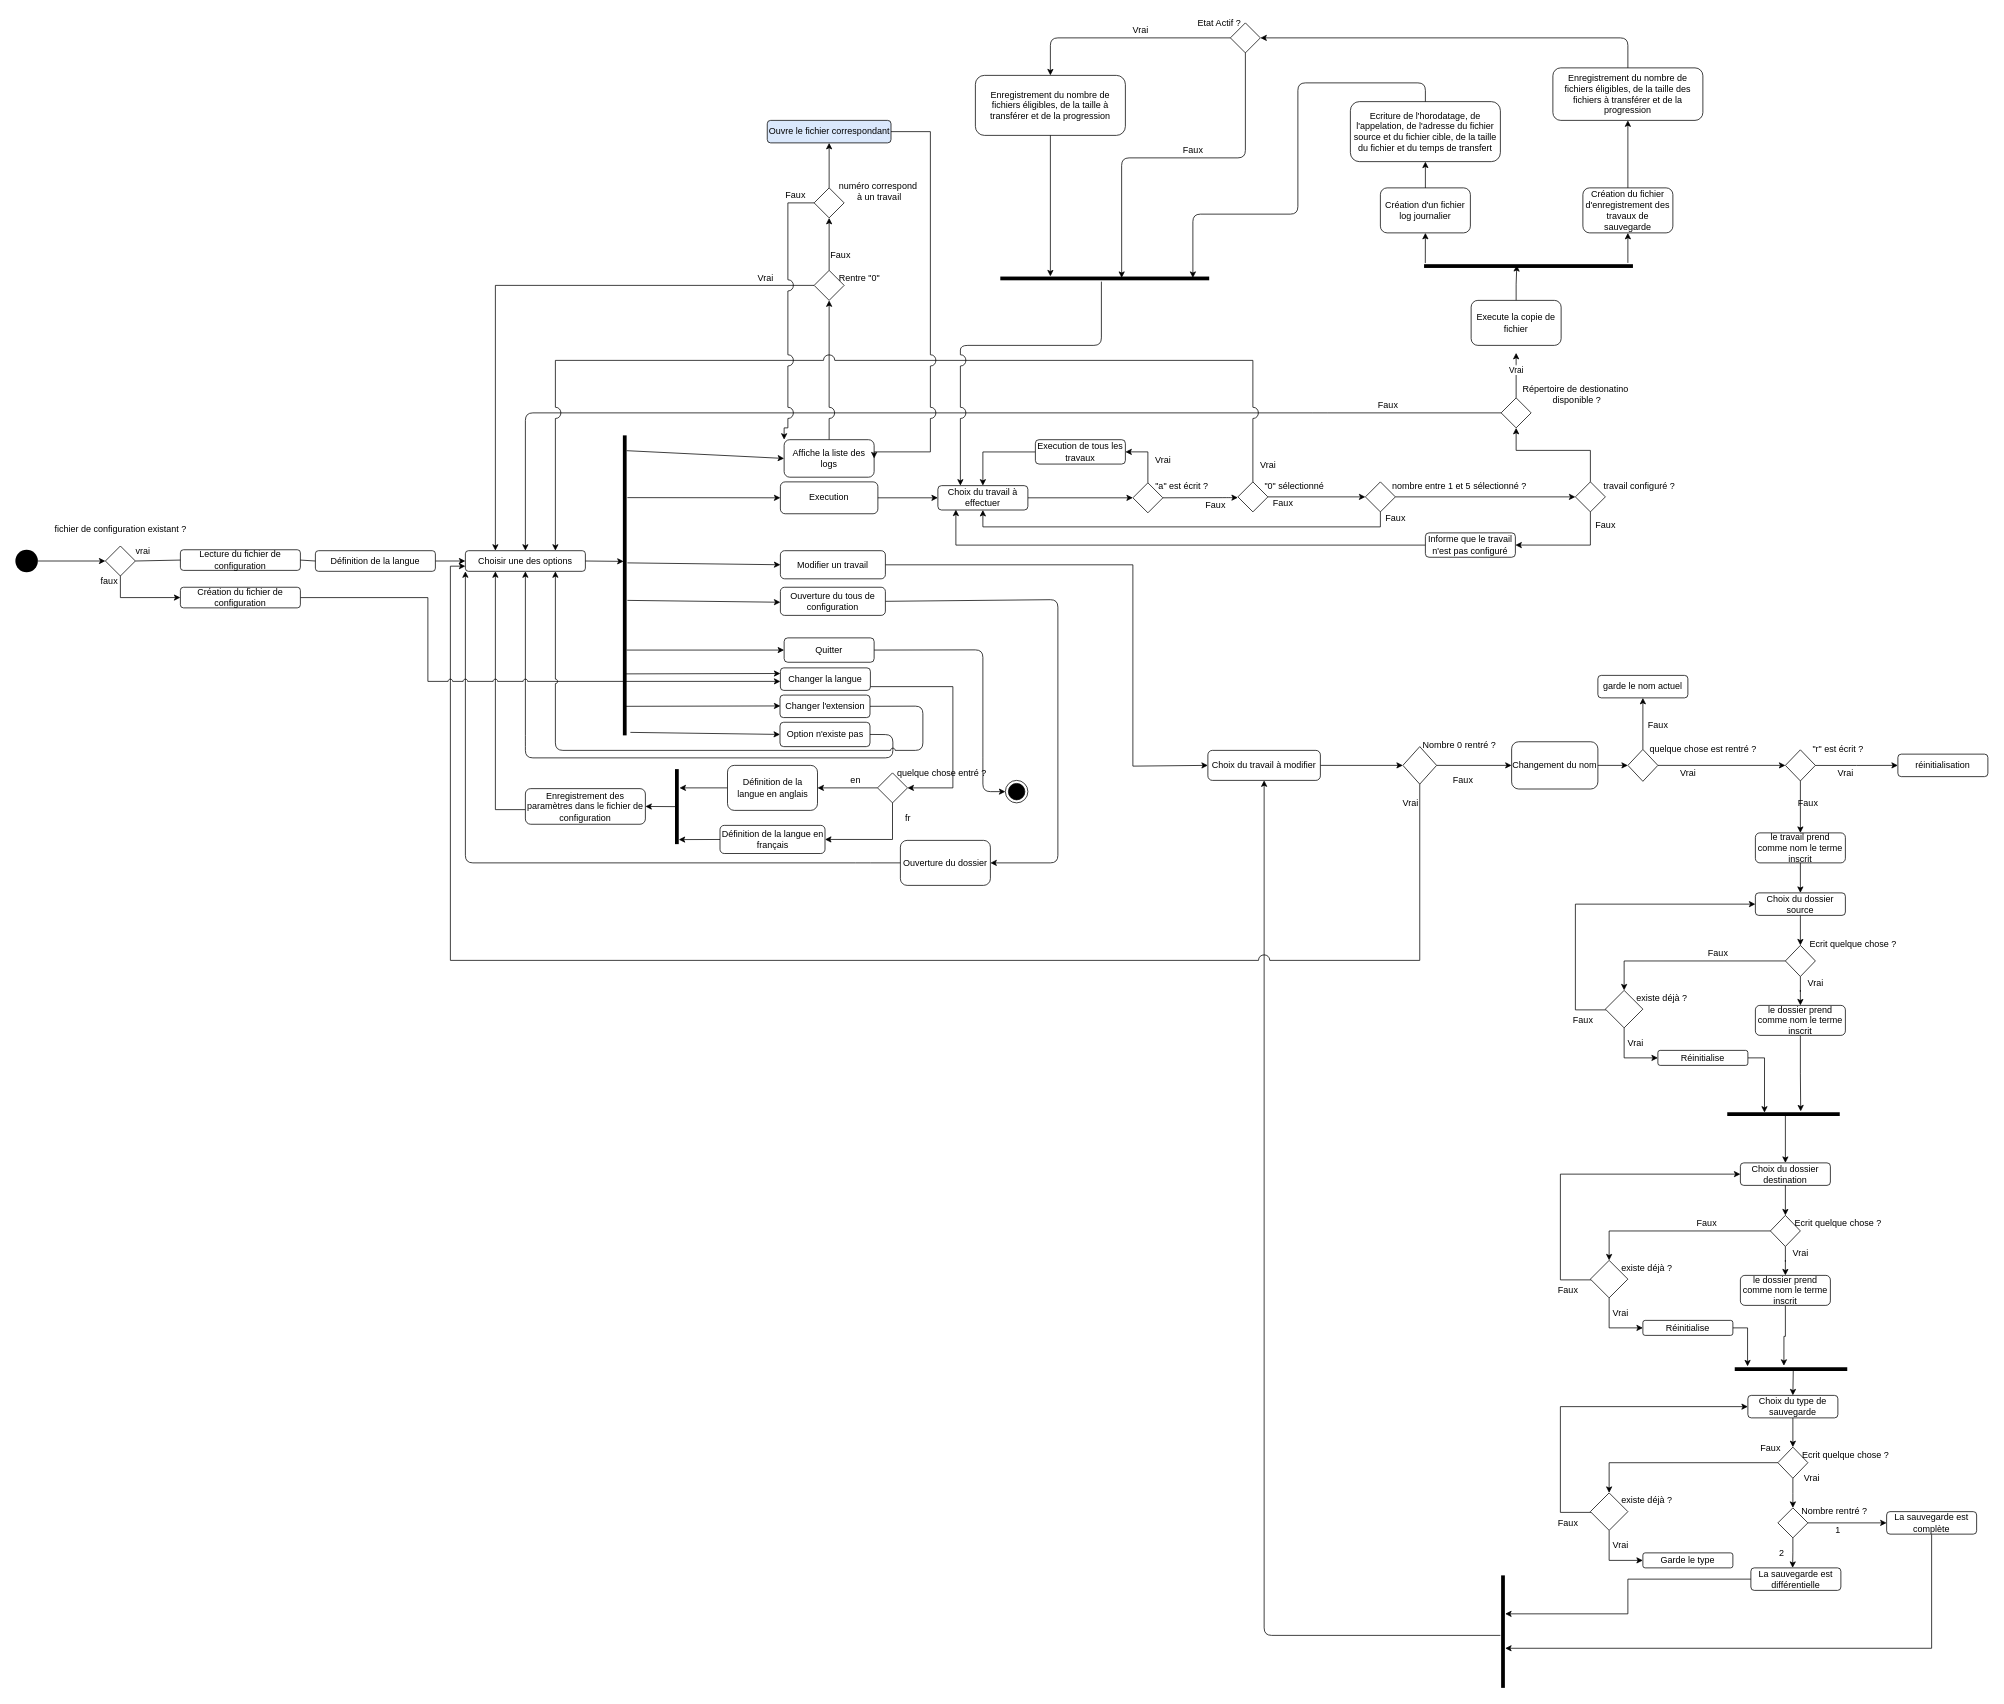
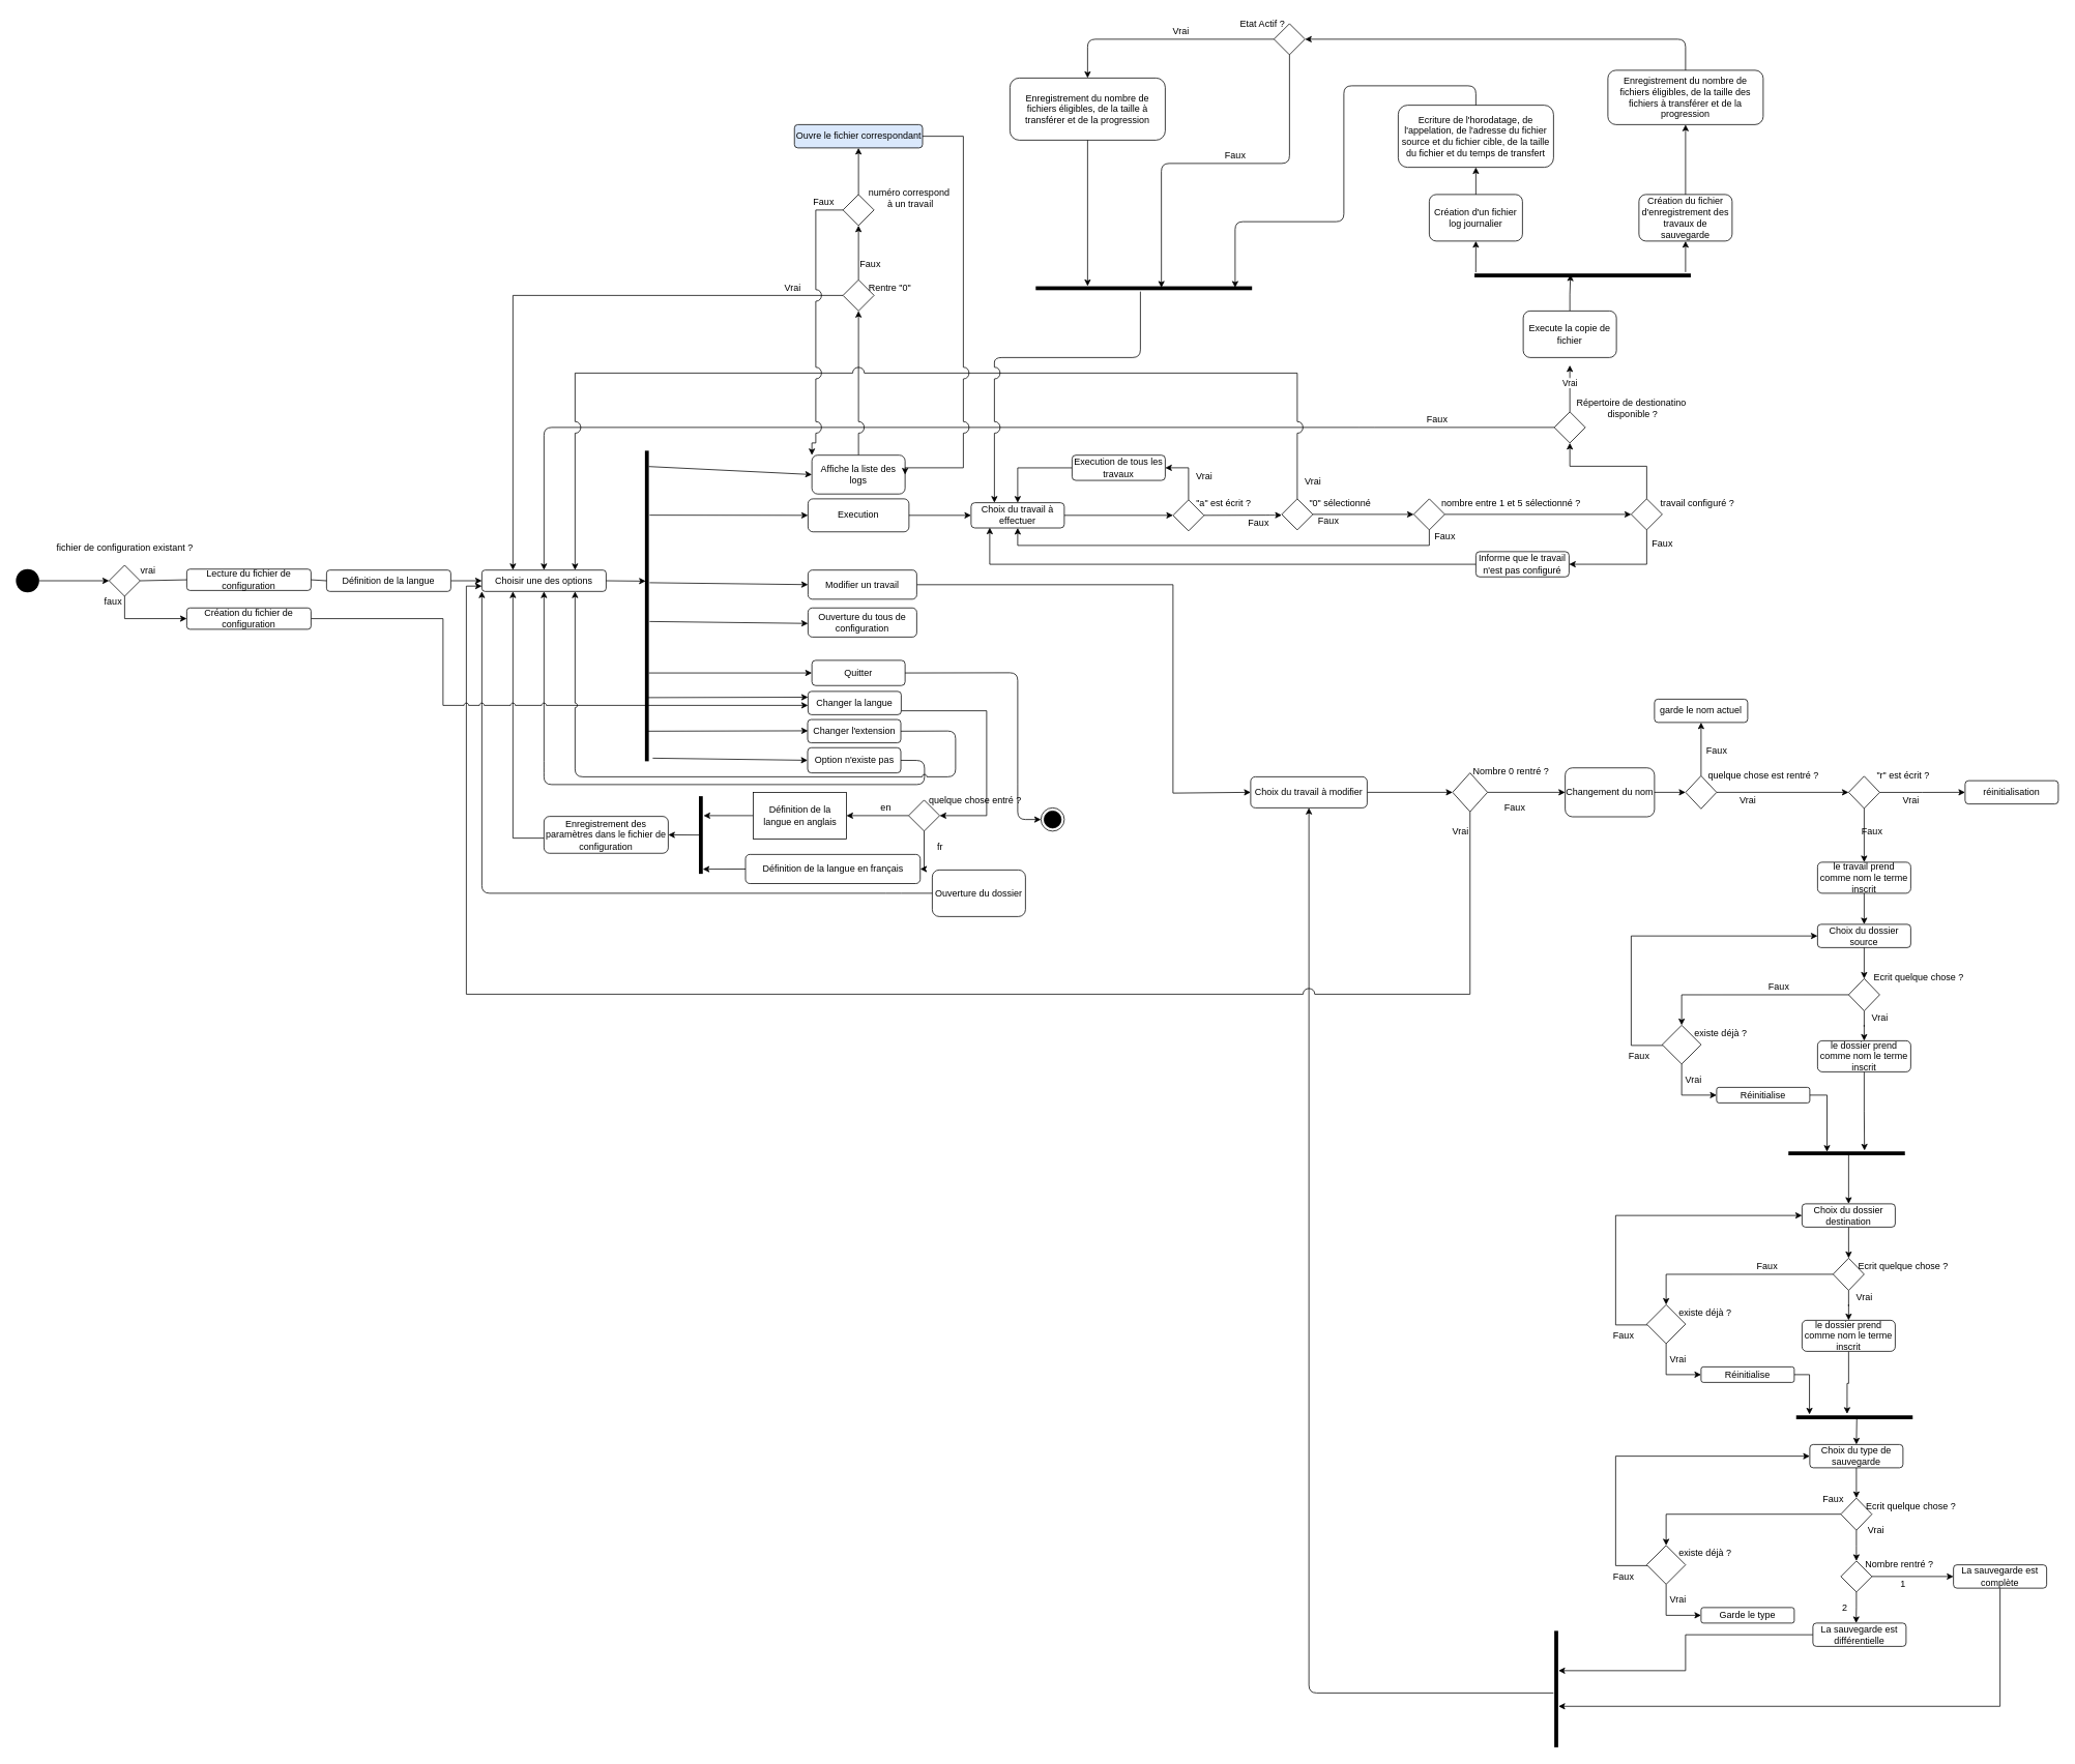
- <mxCell id="58" value="" style="endArrow=classic;html=1;entryX=1;entryY=0.5;entryDx=0;entryDy=0;exitX=1;exitY=0.5;exitDx=0;exitDy=0;" parent="1" source="60" target="57" edge="1"><mxGeometry width="50" height="50" relative="1" as="geometry"><mxPoint x="1260" y="799" as="sourcePoint" /><mxPoint x="1050" y="762.5" as="targetPoint" /><Array as="points"><mxPoint x="1410" y="799" /><mxPoint x="1410" y="1150" /></Array></mxGeometry></mxCell>
- <mxCell id="70" value="Définition de la langue en anglais" style="rounded=1;whiteSpace=wrap;html=1;" parent="1" vertex="1"><mxGeometry x="969.5" y="1020" width="120" height="60" as="geometry" /></mxCell>
+ <mxCell id="70" value="Définition de la langue en anglais" style="whiteSpace=wrap;html=1;rounded=0;" parent="1" vertex="1"><mxGeometry x="969.5" y="1020" width="120" height="60" as="geometry" /></mxCell>
- <mxCell id="72" value="Définition de la langue en français" style="rounded=1;whiteSpace=wrap;html=1;" parent="1" vertex="1"><mxGeometry x="959.5" y="1100" width="140" height="37.5" as="geometry" /></mxCell>
+ <mxCell id="72" value="Définition de la langue en français" style="rounded=1;whiteSpace=wrap;html=1;" parent="1" vertex="1"><mxGeometry x="959.5" y="1100" width="225" height="37.5" as="geometry" /></mxCell>
